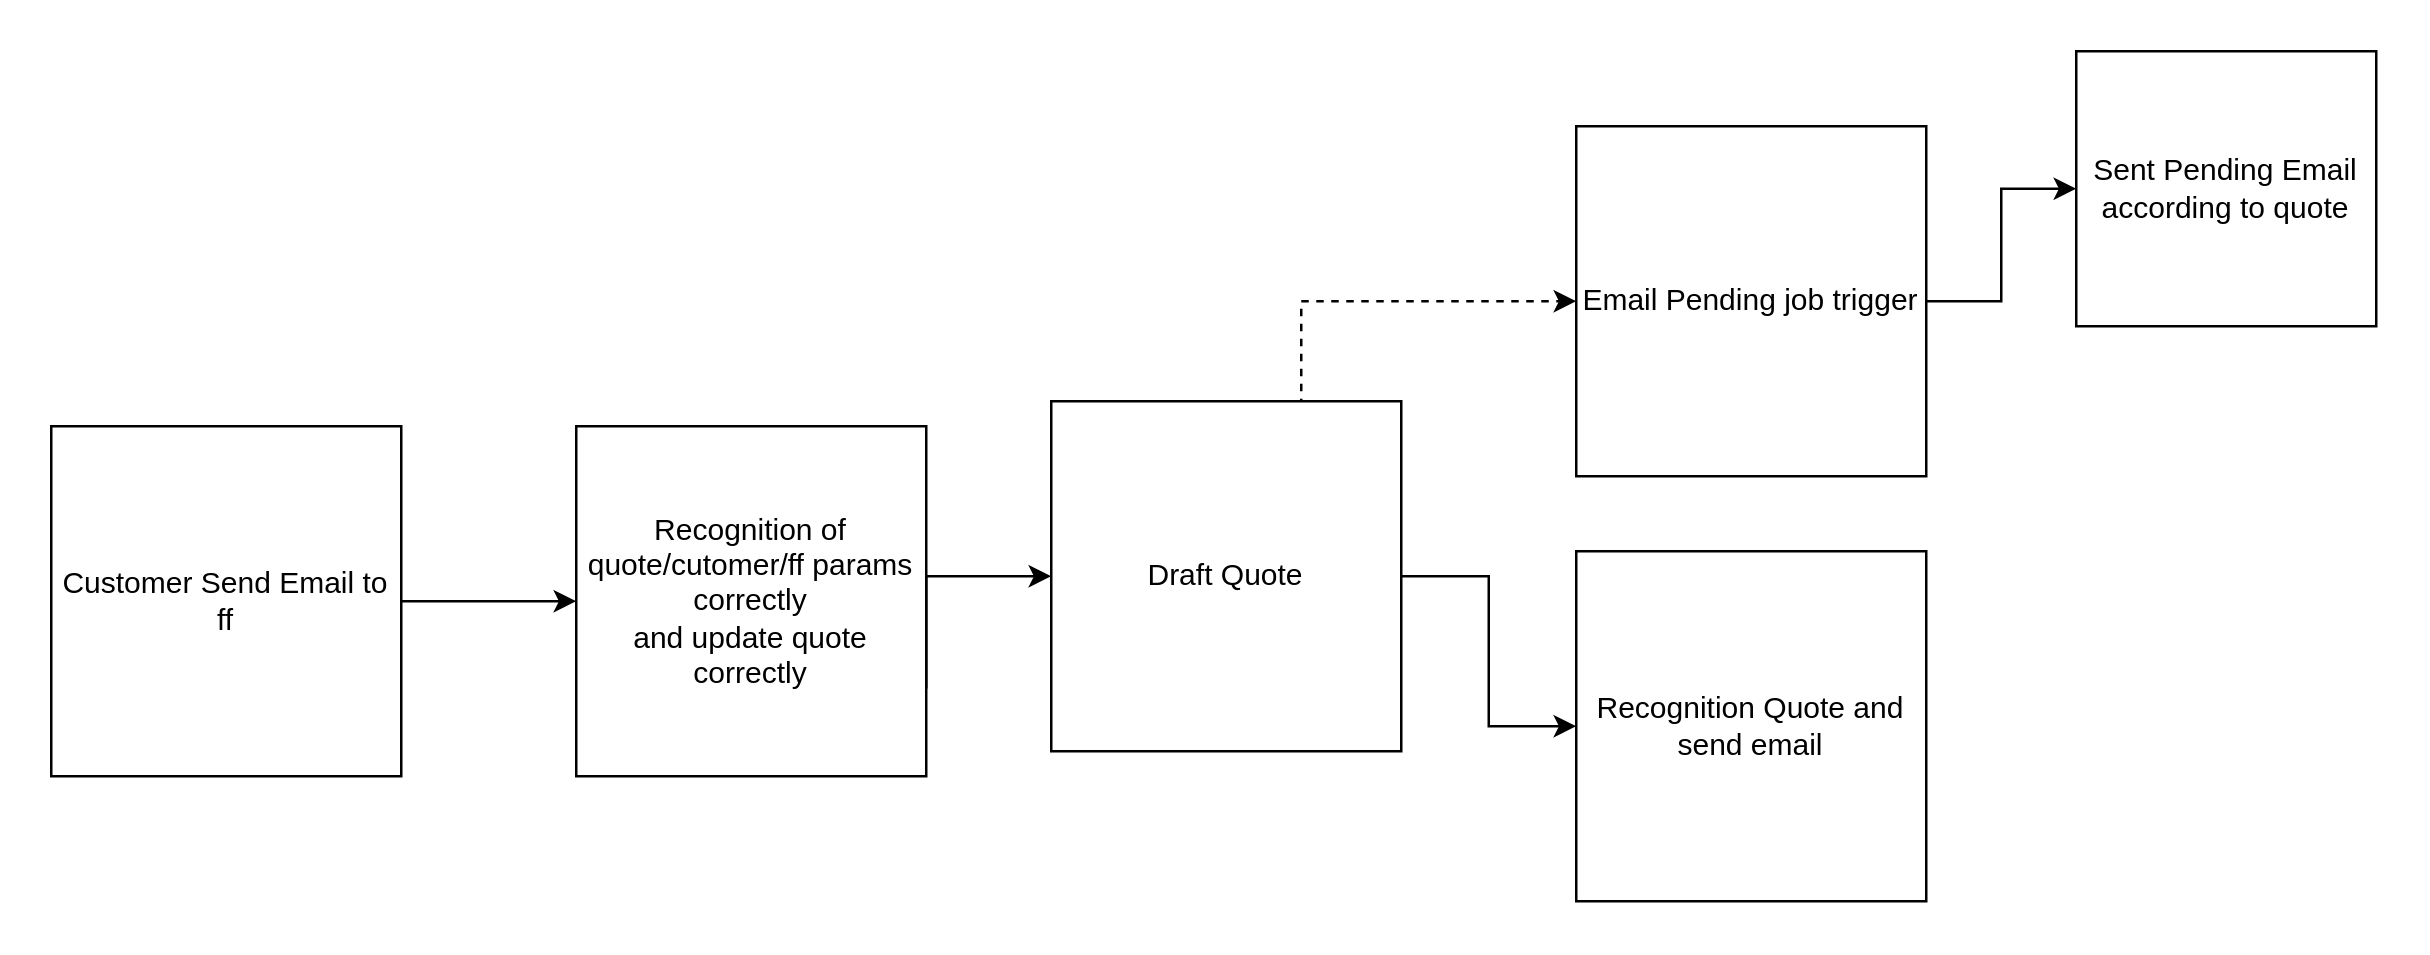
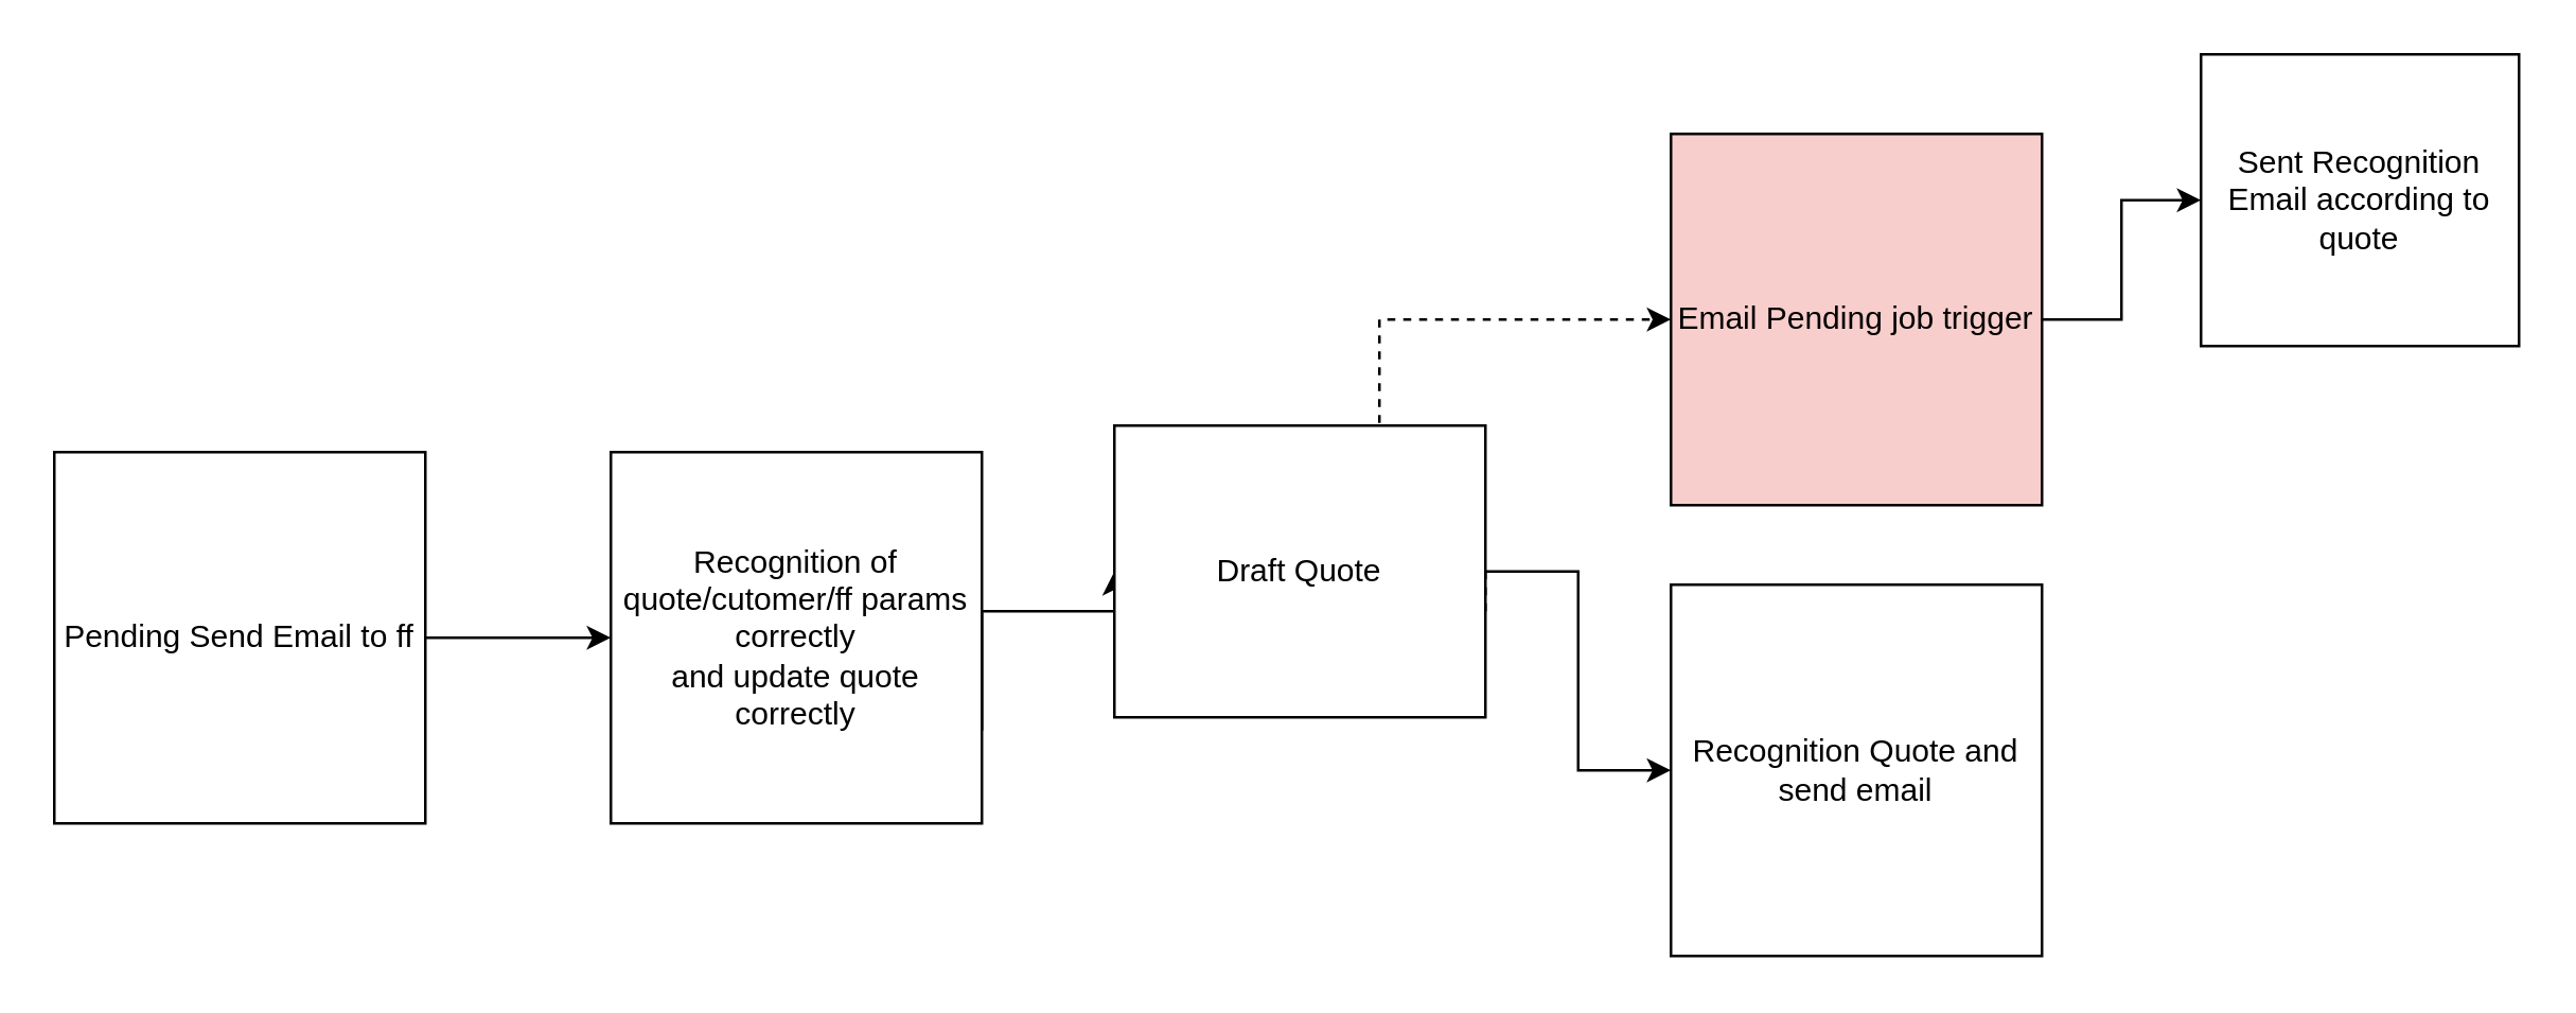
- <mxCell id="11" value="Sent Pending Email according to quote" style="whiteSpace=wrap;html=1;" vertex="1" parent="1"><mxGeometry x="830" y="20" width="120" height="110" as="geometry" /></mxCell>
+ <mxCell id="11" value="Sent Recognition Email according to quote" style="whiteSpace=wrap;html=1;" vertex="1" parent="1"><mxGeometry x="830" y="20" width="120" height="110" as="geometry" /></mxCell>
- <mxCell id="5" value="Email Pending job trigger" style="whiteSpace=wrap;html=1;aspect=fixed;" vertex="1" parent="1"><mxGeometry x="630" y="50" width="140" height="140" as="geometry" /></mxCell>
+ <mxCell id="5" value="Email Pending job trigger" style="whiteSpace=wrap;html=1;aspect=fixed;fillColor=#f8cecc;" vertex="1" parent="1"><mxGeometry x="630" y="50" width="140" height="140" as="geometry" /></mxCell>
- <mxCell id="10" value="Draft Quote" style="whiteSpace=wrap;html=1;aspect=fixed;" vertex="1" parent="1"><mxGeometry x="420" width="140" height="140" as="geometry" y="160" /></mxCell>
+ <mxCell id="10" value="Draft Quote" style="whiteSpace=wrap;html=1;aspect=fixed;" vertex="1" parent="1"><mxGeometry x="420" y="160" width="140" height="110" as="geometry" /></mxCell>
- <mxCell id="3" value="Customer Send Email to ff" style="whiteSpace=wrap;html=1;aspect=fixed;" vertex="1" parent="1"><mxGeometry x="20" y="170" width="140" height="140" as="geometry" /></mxCell>
+ <mxCell id="3" value="Pending Send Email to ff" style="whiteSpace=wrap;html=1;aspect=fixed;" vertex="1" parent="1"><mxGeometry x="20" y="170" width="140" height="140" as="geometry" /></mxCell>
